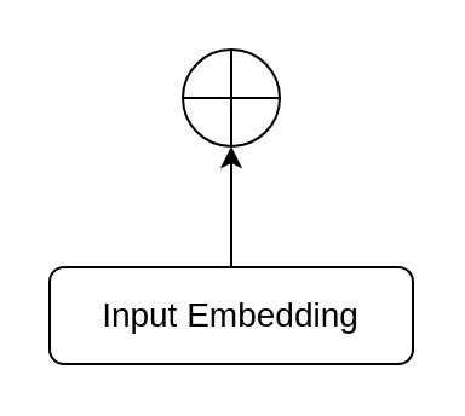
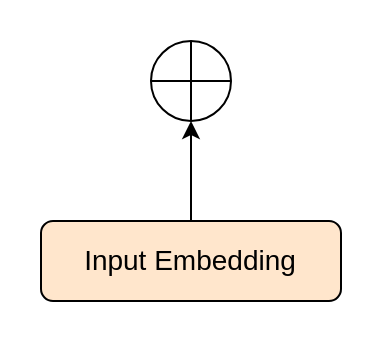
- <mxCell id="2" value="&lt;font style=&quot;font-size: 14px;&quot;&gt;Input Embedding&lt;/font&gt;" style="rounded=1;whiteSpace=wrap;html=1;" vertex="1" parent="1"><mxGeometry x="20" y="110" width="150" height="40" as="geometry" /></mxCell>
+ <mxCell id="2" value="&lt;font style=&quot;font-size: 14px;&quot;&gt;Input Embedding&lt;/font&gt;" style="rounded=1;whiteSpace=wrap;html=1;fillColor=#ffe6cc;" vertex="1" parent="1"><mxGeometry x="20" y="110" width="150" height="40" as="geometry" /></mxCell>
